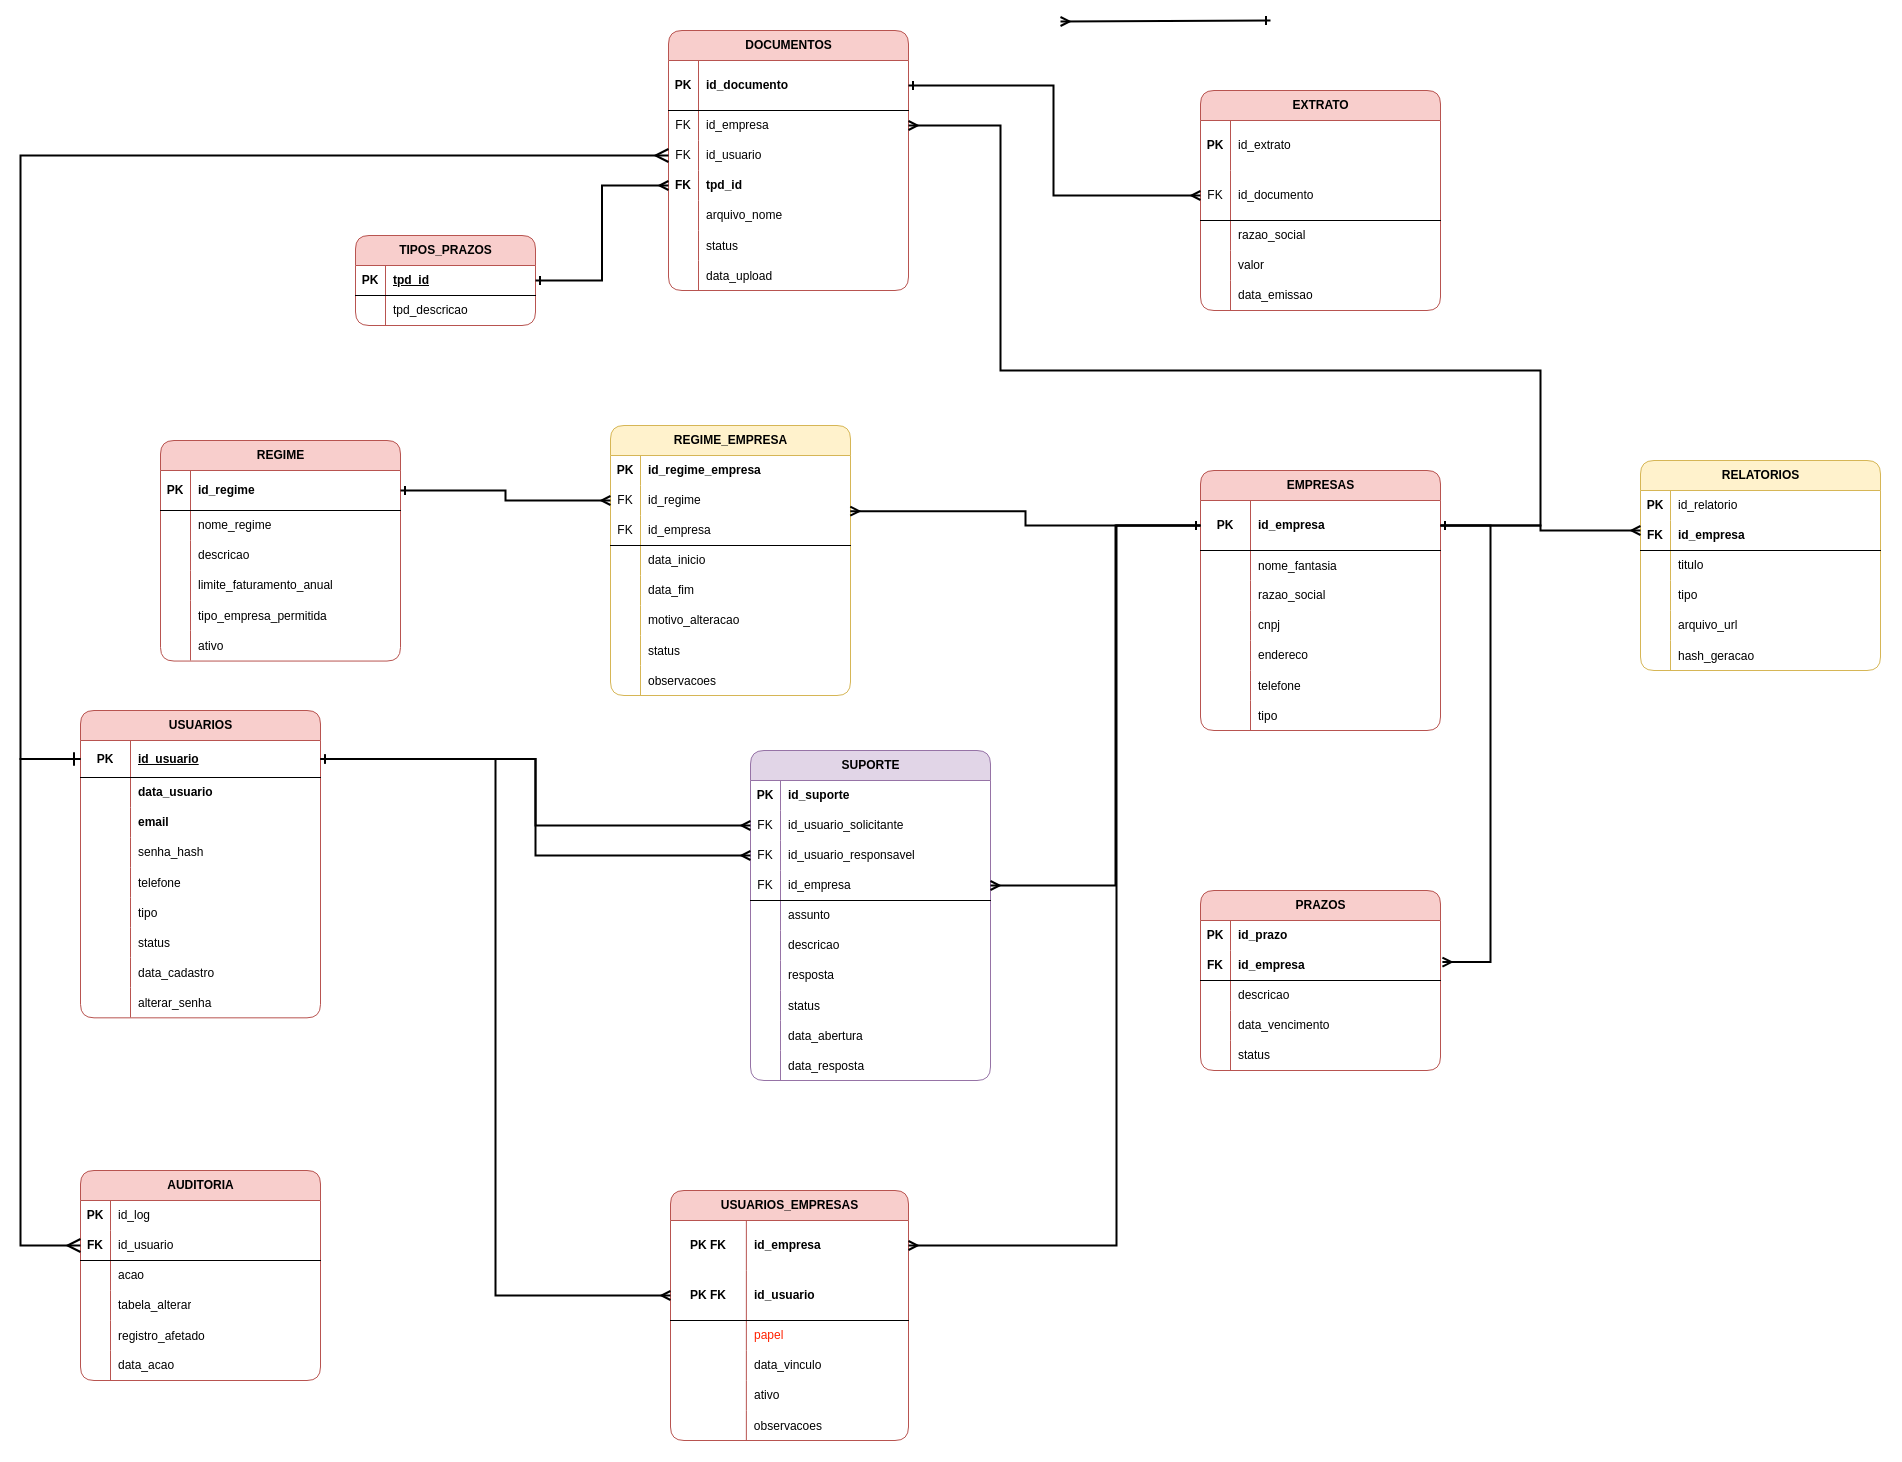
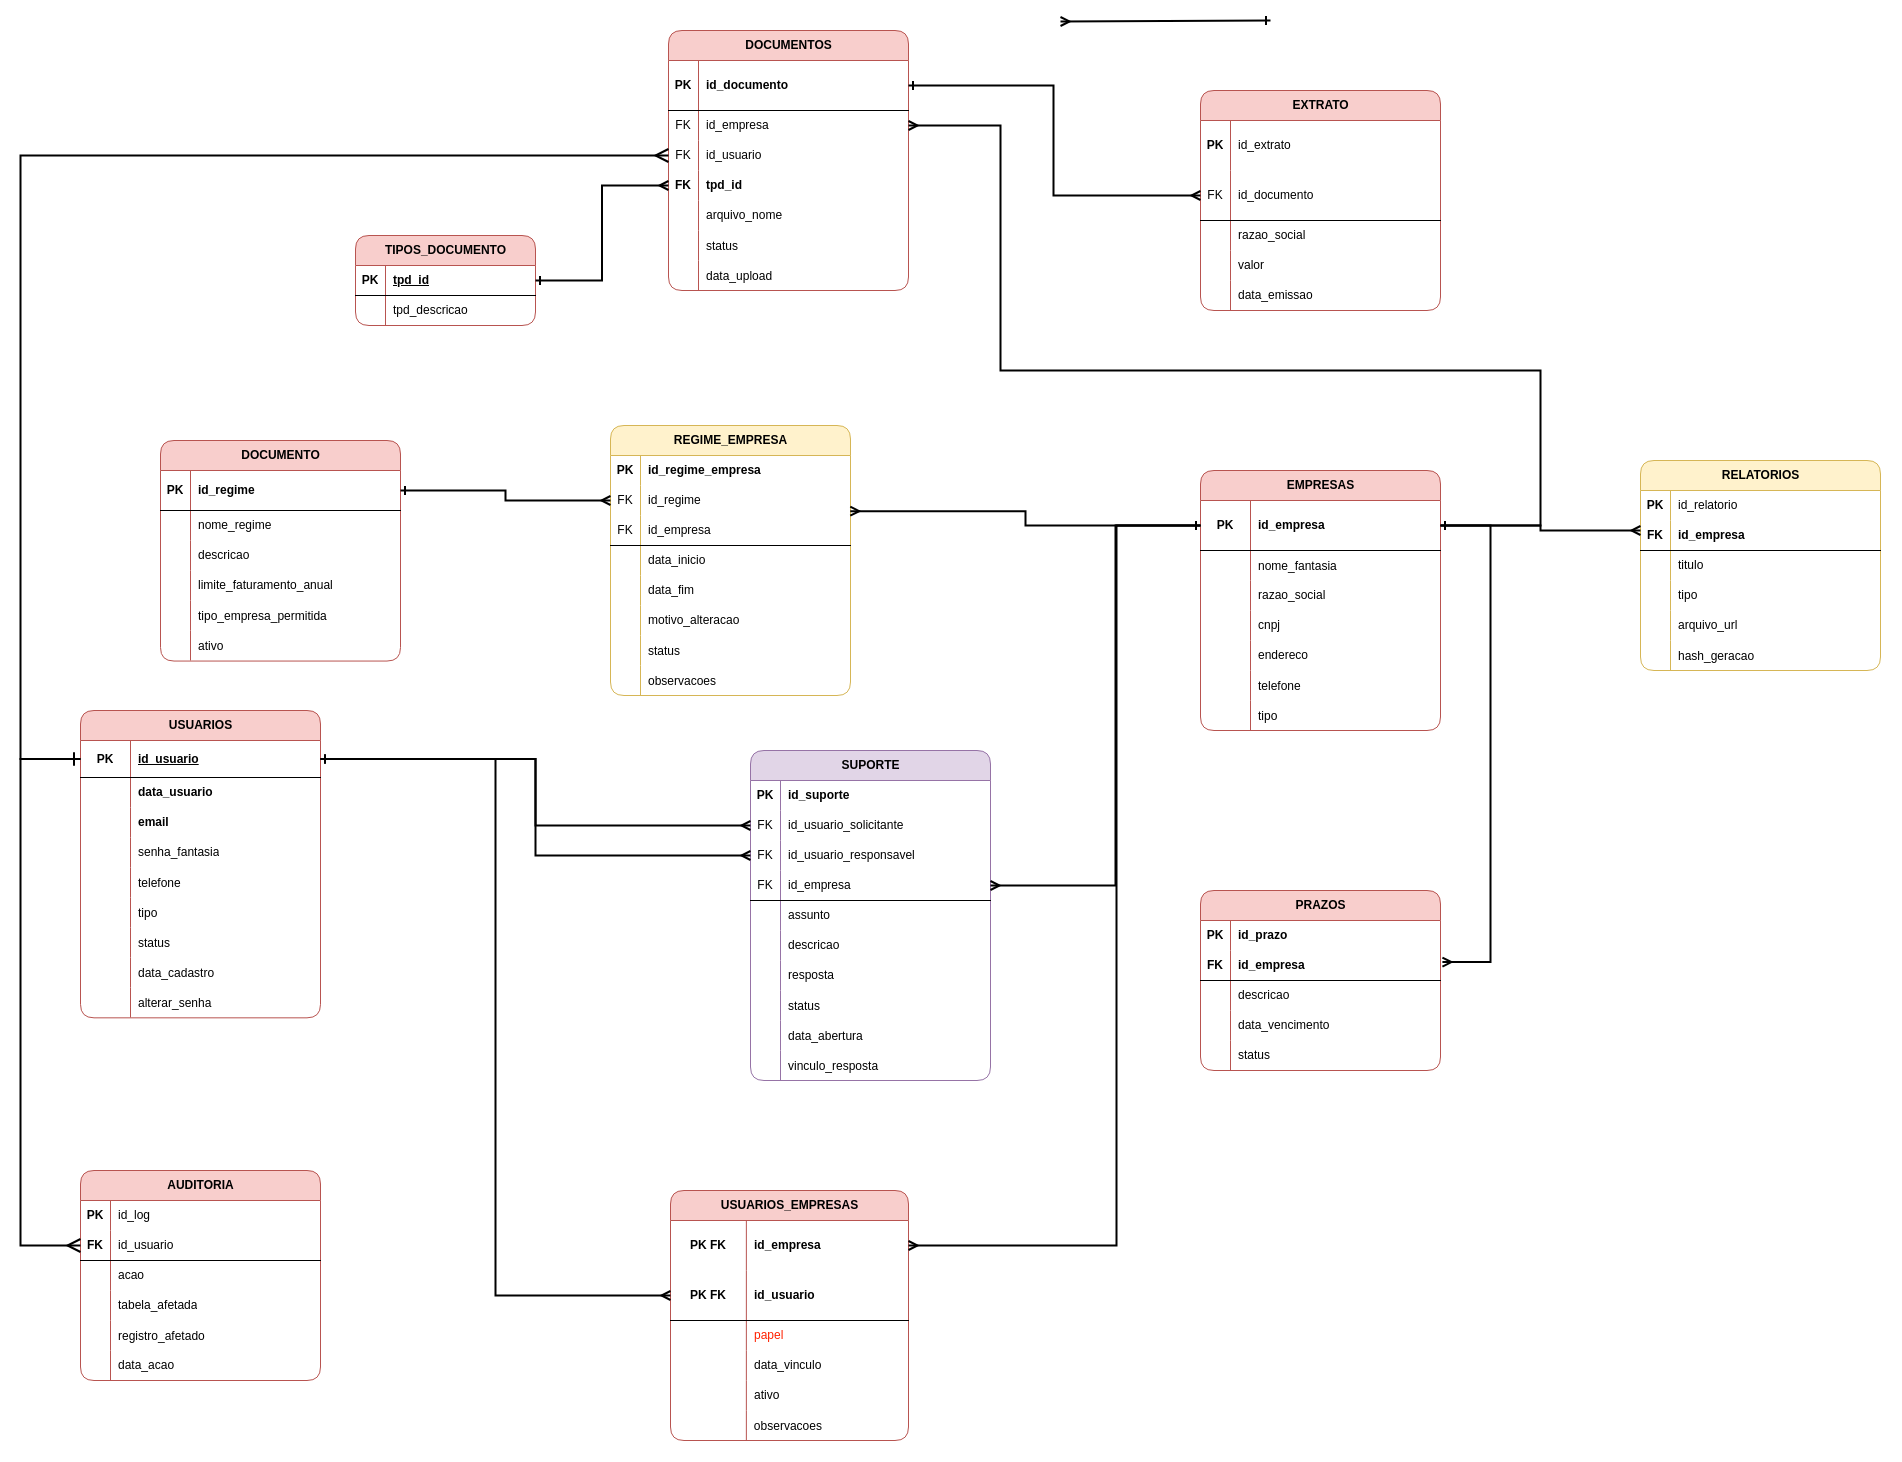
- <mxCell id="252" value="TIPOS_PRAZOS" style="shape=table;startSize=30;container=1;collapsible=1;childLayout=tableLayout;fixedRows=1;rowLines=0;fontStyle=1;align=center;resizeLast=1;html=1;rounded=1;fillColor=#f8cecc;strokeColor=#b85450;" vertex="1" parent="1"><mxGeometry x="355" y="235" width="180" height="90" as="geometry" /></mxCell>
+ <mxCell id="252" value="TIPOS_DOCUMENTO" style="shape=table;startSize=30;container=1;collapsible=1;childLayout=tableLayout;fixedRows=1;rowLines=0;fontStyle=1;align=center;resizeLast=1;html=1;rounded=1;fillColor=#f8cecc;strokeColor=#b85450;" vertex="1" parent="1"><mxGeometry x="355" y="235" width="180" height="90" as="geometry" /></mxCell>
- <mxCell id="144" value="REGIME" style="shape=table;startSize=30;container=1;collapsible=1;childLayout=tableLayout;fixedRows=1;rowLines=0;fontStyle=1;align=center;resizeLast=1;html=1;rounded=1;fillColor=#f8cecc;strokeColor=#b85450;" parent="1" vertex="1"><mxGeometry x="160" y="440" width="240" height="220.548" as="geometry" /></mxCell>
+ <mxCell id="144" value="DOCUMENTO" style="shape=table;startSize=30;container=1;collapsible=1;childLayout=tableLayout;fixedRows=1;rowLines=0;fontStyle=1;align=center;resizeLast=1;html=1;rounded=1;fillColor=#f8cecc;strokeColor=#b85450;" parent="1" vertex="1"><mxGeometry x="160" y="440" width="240" height="220.548" as="geometry" /></mxCell>
- <mxCell id="14" value="senha_hash" style="shape=partialRectangle;connectable=0;fillColor=none;top=0;left=0;bottom=0;right=0;align=left;spacingLeft=6;overflow=hidden;whiteSpace=wrap;html=1;" parent="12" vertex="1"><mxGeometry x="50" width="190" height="30" as="geometry"><mxRectangle width="190" height="30" as="alternateBounds" /></mxGeometry></mxCell>
+ <mxCell id="14" value="senha_fantasia" style="shape=partialRectangle;connectable=0;fillColor=none;top=0;left=0;bottom=0;right=0;align=left;spacingLeft=6;overflow=hidden;whiteSpace=wrap;html=1;" parent="12" vertex="1"><mxGeometry x="50" width="190" height="30" as="geometry"><mxRectangle width="190" height="30" as="alternateBounds" /></mxGeometry></mxCell>
- <mxCell id="123" value="data_resposta" style="shape=partialRectangle;connectable=0;fillColor=none;top=0;left=0;bottom=0;right=0;align=left;spacingLeft=6;overflow=hidden;" parent="121" vertex="1"><mxGeometry x="30" width="210" height="30" as="geometry"><mxRectangle width="210" height="30" as="alternateBounds" /></mxGeometry></mxCell>
+ <mxCell id="123" value="vinculo_resposta" style="shape=partialRectangle;connectable=0;fillColor=none;top=0;left=0;bottom=0;right=0;align=left;spacingLeft=6;overflow=hidden;" parent="121" vertex="1"><mxGeometry x="30" width="210" height="30" as="geometry"><mxRectangle width="210" height="30" as="alternateBounds" /></mxGeometry></mxCell>
- <mxCell id="136" value="tabela_alterar" style="shape=partialRectangle;connectable=0;fillColor=none;top=0;left=0;bottom=0;right=0;align=left;spacingLeft=6;overflow=hidden;whiteSpace=wrap;html=1;" parent="134" vertex="1"><mxGeometry x="30" width="210" height="30" as="geometry"><mxRectangle width="210" height="30" as="alternateBounds" /></mxGeometry></mxCell>
+ <mxCell id="136" value="tabela_afetada" style="shape=partialRectangle;connectable=0;fillColor=none;top=0;left=0;bottom=0;right=0;align=left;spacingLeft=6;overflow=hidden;whiteSpace=wrap;html=1;" parent="134" vertex="1"><mxGeometry x="30" width="210" height="30" as="geometry"><mxRectangle width="210" height="30" as="alternateBounds" /></mxGeometry></mxCell>
